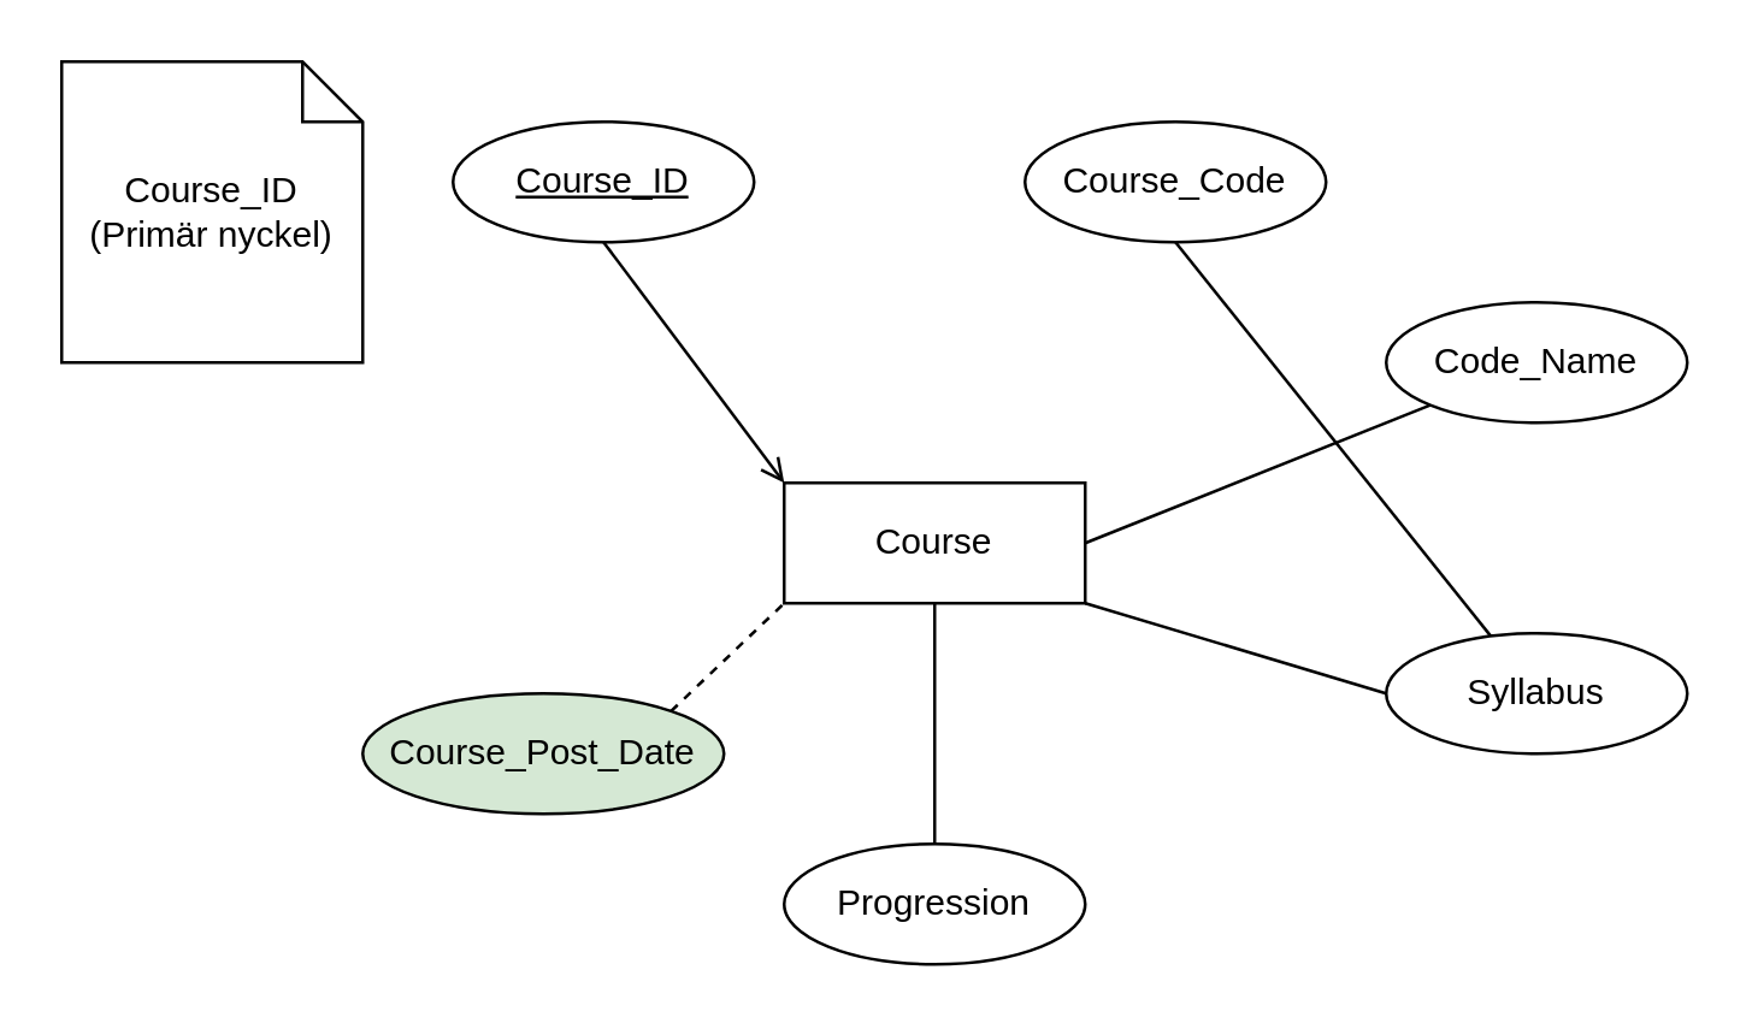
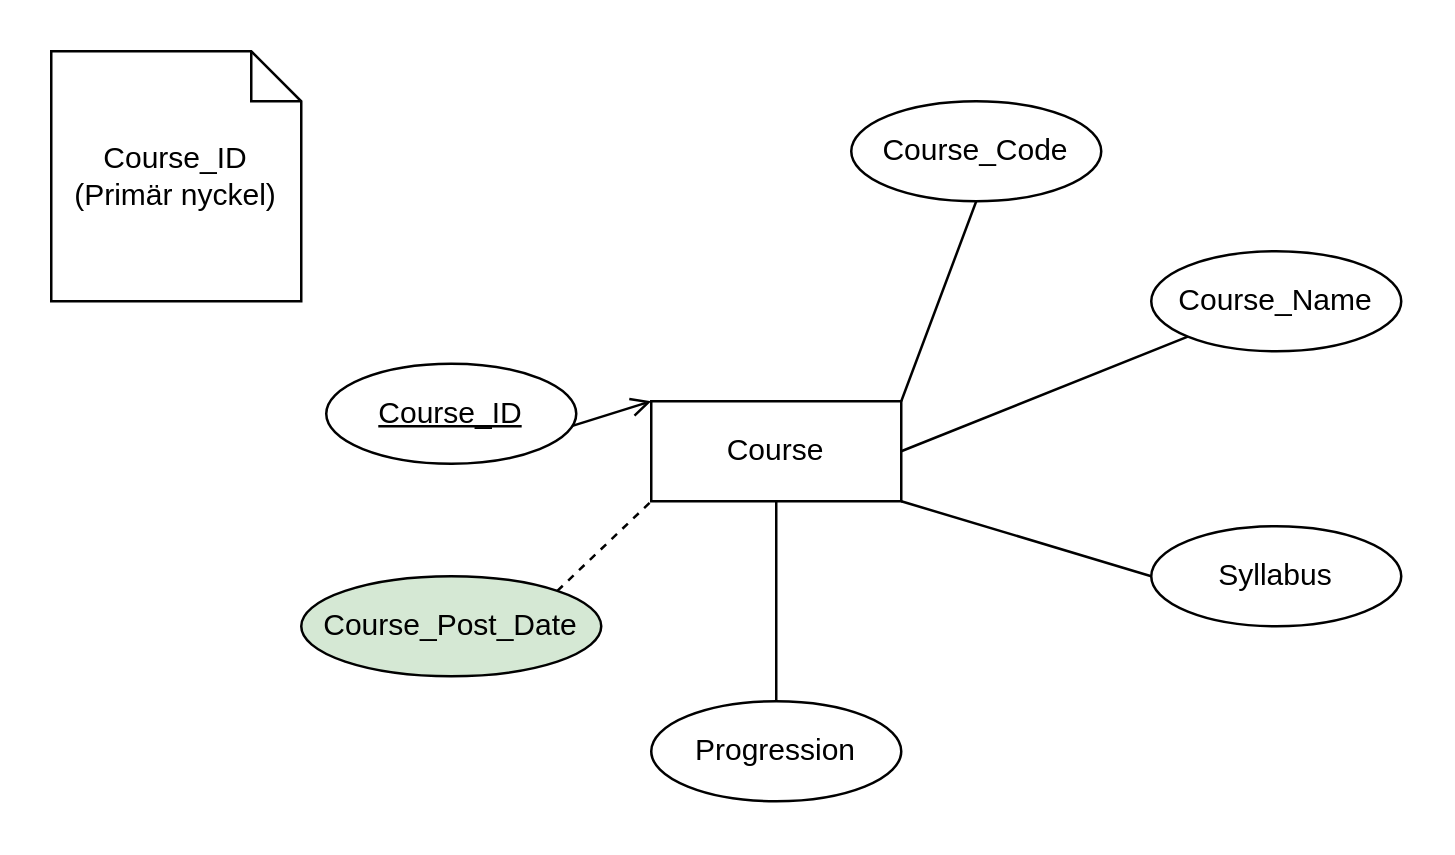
- <mxCell id="4" value="Course_ID" style="ellipse;whiteSpace=wrap;html=1;align=center;fontStyle=4;" parent="1" vertex="1"><mxGeometry x="150" y="40" width="100" height="40" as="geometry" /></mxCell>
+ <mxCell id="4" value="Course_ID" style="ellipse;whiteSpace=wrap;html=1;align=center;fontStyle=4;" parent="1" vertex="1"><mxGeometry x="130" y="145" width="100" height="40" as="geometry" /></mxCell>
- <mxCell id="5" style="edgeStyle=none;html=1;exitX=0.5;exitY=1;exitDx=0;exitDy=0;endArrow=none;endFill=0;" parent="1" source="6" target="10" edge="1"><mxGeometry relative="1" as="geometry" /></mxCell>
+ <mxCell id="5" style="edgeStyle=none;html=1;exitX=0.5;exitY=1;exitDx=0;exitDy=0;entryX=1;entryY=0;entryDx=0;entryDy=0;endArrow=none;endFill=0;" parent="1" source="6" target="2" edge="1"><mxGeometry relative="1" as="geometry" /></mxCell>
- <mxCell id="8" value="Code_Name" style="ellipse;whiteSpace=wrap;html=1;align=center;" parent="1" vertex="1"><mxGeometry x="460" y="100" width="100" height="40" as="geometry" /></mxCell>
+ <mxCell id="8" value="Course_Name" style="ellipse;whiteSpace=wrap;html=1;align=center;" parent="1" vertex="1"><mxGeometry x="460" y="100" width="100" height="40" as="geometry" /></mxCell>
